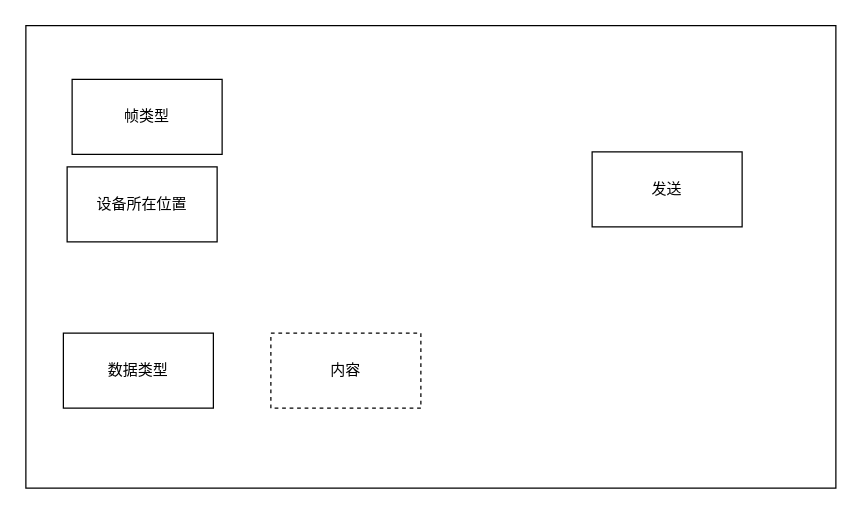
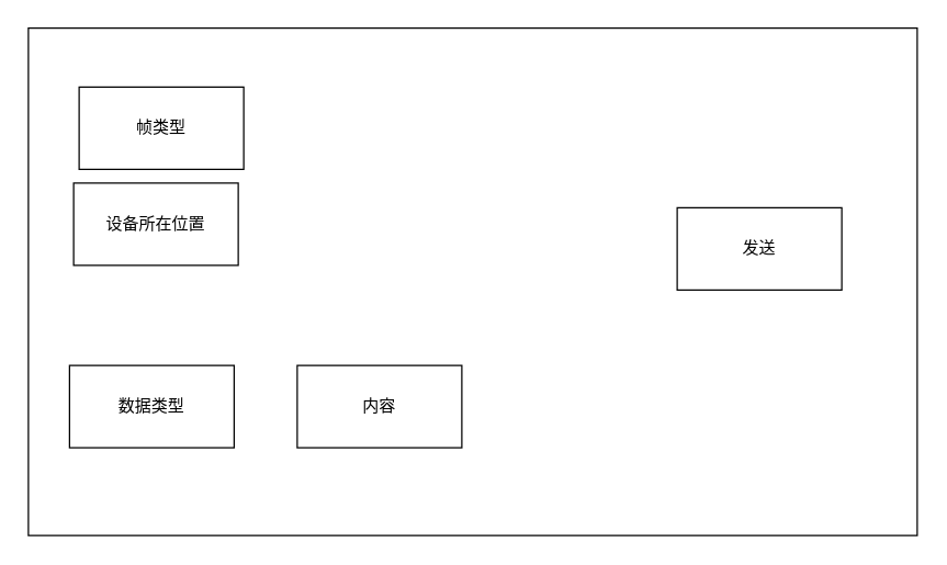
- <mxCell id="7" value="发送" style="whiteSpace=wrap;html=1;" vertex="1" parent="1"><mxGeometry x="473" y="121" width="120" height="60" as="geometry" /></mxCell>
+ <mxCell id="7" value="发送" style="whiteSpace=wrap;html=1;" vertex="1" parent="1"><mxGeometry x="493" y="151" width="120" height="60" as="geometry" /></mxCell>
- <mxCell id="6" value="内容" style="whiteSpace=wrap;html=1;dashed=1;" vertex="1" parent="1"><mxGeometry x="216" y="266" width="120" height="60" as="geometry" /></mxCell>
+ <mxCell id="6" value="内容" style="whiteSpace=wrap;html=1;" vertex="1" parent="1"><mxGeometry x="216" y="266" width="120" height="60" as="geometry" /></mxCell>
